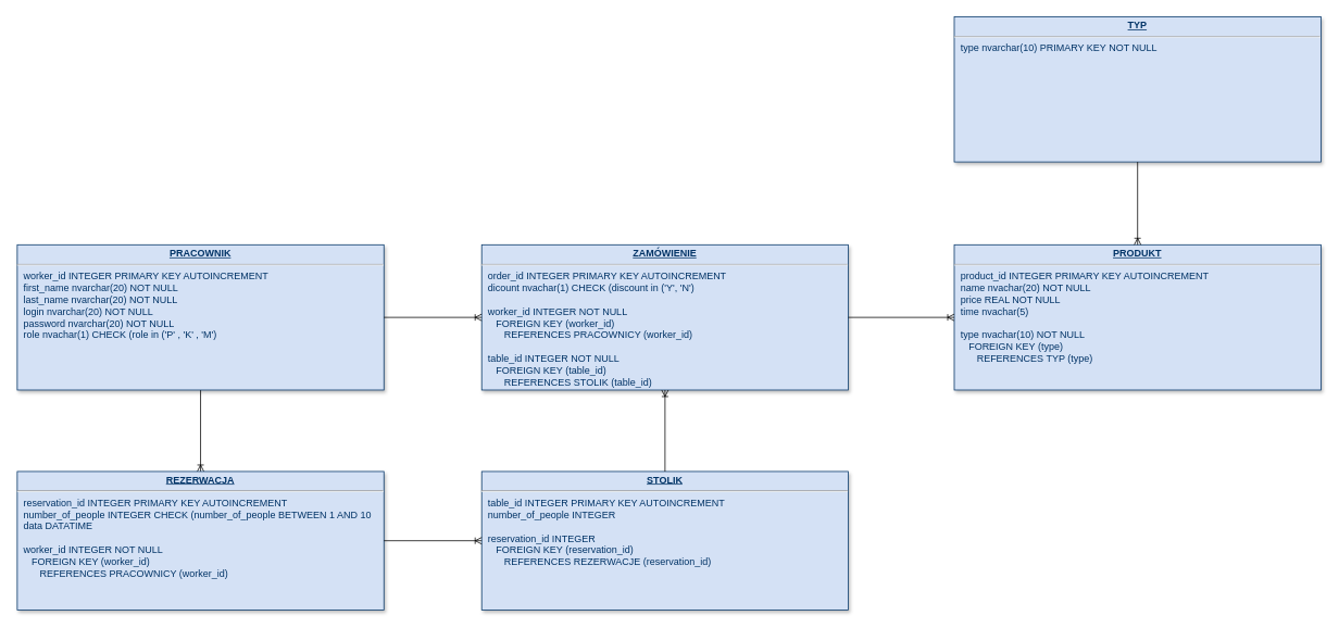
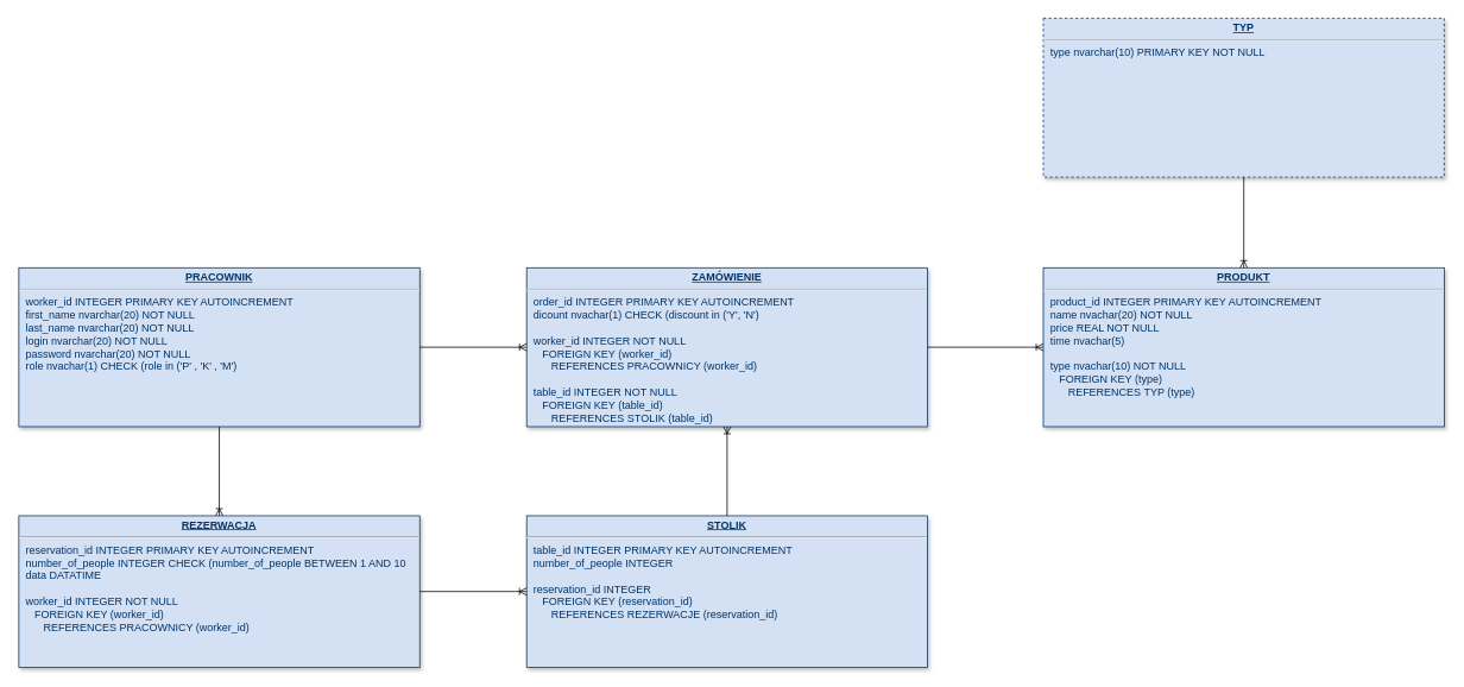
- <mxCell id="11" value="&lt;p style=&quot;margin: 0px ; margin-top: 4px ; text-align: center ; text-decoration: underline&quot;&gt;&lt;b&gt;TYP&lt;/b&gt;&lt;/p&gt;&lt;hr&gt;&lt;p style=&quot;margin: 0px ; margin-left: 8px&quot;&gt;type nvarchar(10) PRIMARY KEY NOT NULL&lt;/p&gt;&lt;p style=&quot;margin: 0px ; margin-left: 8px&quot;&gt;&lt;br&gt;&lt;/p&gt;&lt;p style=&quot;margin: 0px ; margin-left: 8px&quot;&gt;&lt;br&gt;&lt;/p&gt;&lt;p style=&quot;margin: 0px 0px 0px 8px&quot;&gt;&lt;br&gt;&lt;/p&gt;" style="verticalAlign=top;align=left;overflow=fill;fontSize=12;fontFamily=Helvetica;html=1;strokeColor=#003366;shadow=1;fillColor=#D4E1F5;fontColor=#003366" vertex="1" parent="1"><mxGeometry x="1170" y="20" width="450" height="178.36" as="geometry" /></mxCell>
+ <mxCell id="11" value="&lt;p style=&quot;margin: 0px ; margin-top: 4px ; text-align: center ; text-decoration: underline&quot;&gt;&lt;b&gt;TYP&lt;/b&gt;&lt;/p&gt;&lt;hr&gt;&lt;p style=&quot;margin: 0px ; margin-left: 8px&quot;&gt;type nvarchar(10) PRIMARY KEY NOT NULL&lt;/p&gt;&lt;p style=&quot;margin: 0px ; margin-left: 8px&quot;&gt;&lt;br&gt;&lt;/p&gt;&lt;p style=&quot;margin: 0px ; margin-left: 8px&quot;&gt;&lt;br&gt;&lt;/p&gt;&lt;p style=&quot;margin: 0px 0px 0px 8px&quot;&gt;&lt;br&gt;&lt;/p&gt;" style="verticalAlign=top;align=left;overflow=fill;fontSize=12;fontFamily=Helvetica;html=1;strokeColor=#003366;shadow=1;fillColor=#D4E1F5;fontColor=#003366;dashed=1;" vertex="1" parent="1"><mxGeometry x="1170" y="20" width="450" height="178.36" as="geometry" /></mxCell>
